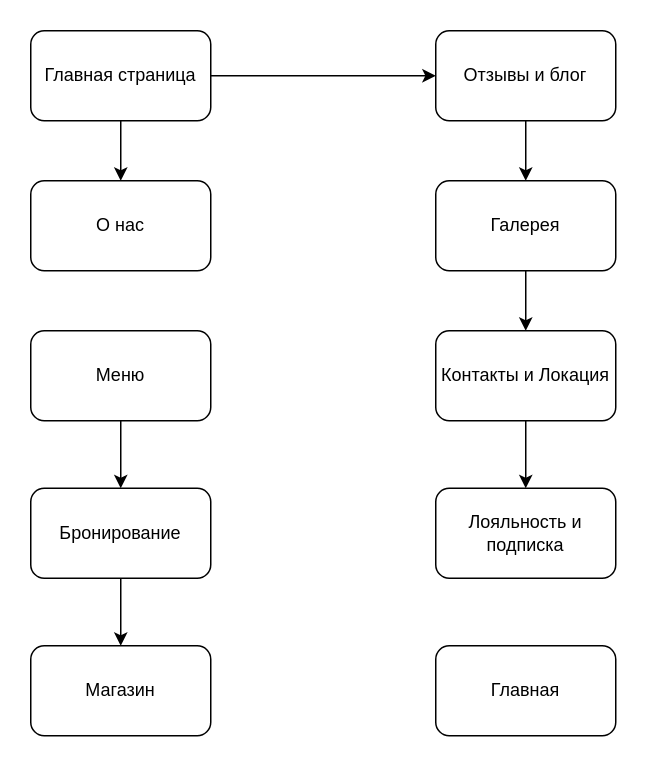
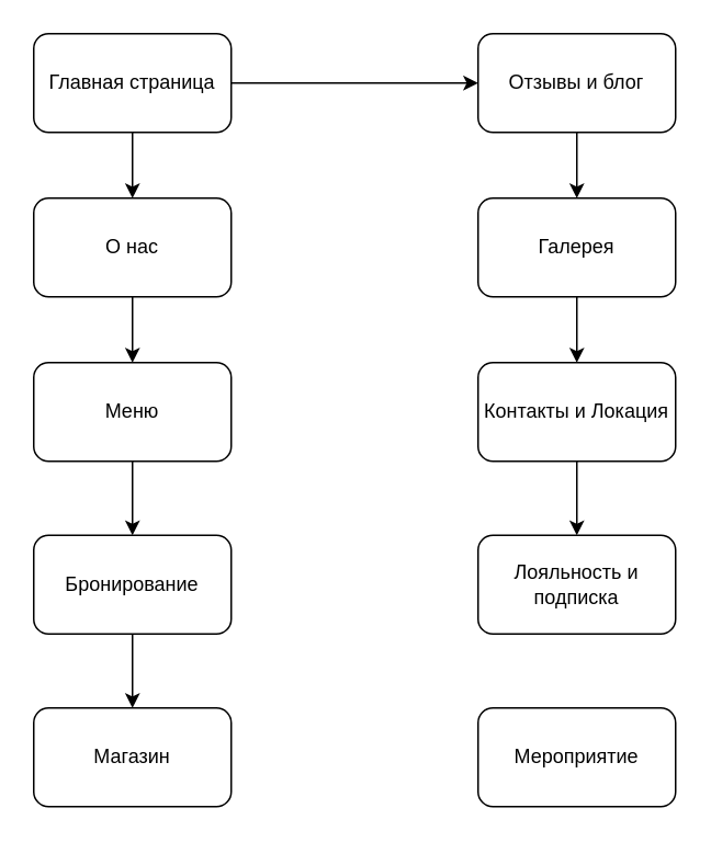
+ <mxCell id="5" style="edgeStyle=orthogonalEdgeStyle;rounded=0;orthogonalLoop=1;jettySize=auto;html=1;" edge="1" parent="1" source="6" target="8"><mxGeometry relative="1" as="geometry" /></mxCell>
- <mxCell id="19" value="Главная" style="rounded=1;whiteSpace=wrap;html=1;" vertex="1" parent="1"><mxGeometry x="290" y="430" width="120" height="60" as="geometry" /></mxCell>
+ <mxCell id="19" value="Мероприятие" style="rounded=1;whiteSpace=wrap;html=1;" vertex="1" parent="1"><mxGeometry x="290" y="430" width="120" height="60" as="geometry" /></mxCell>
